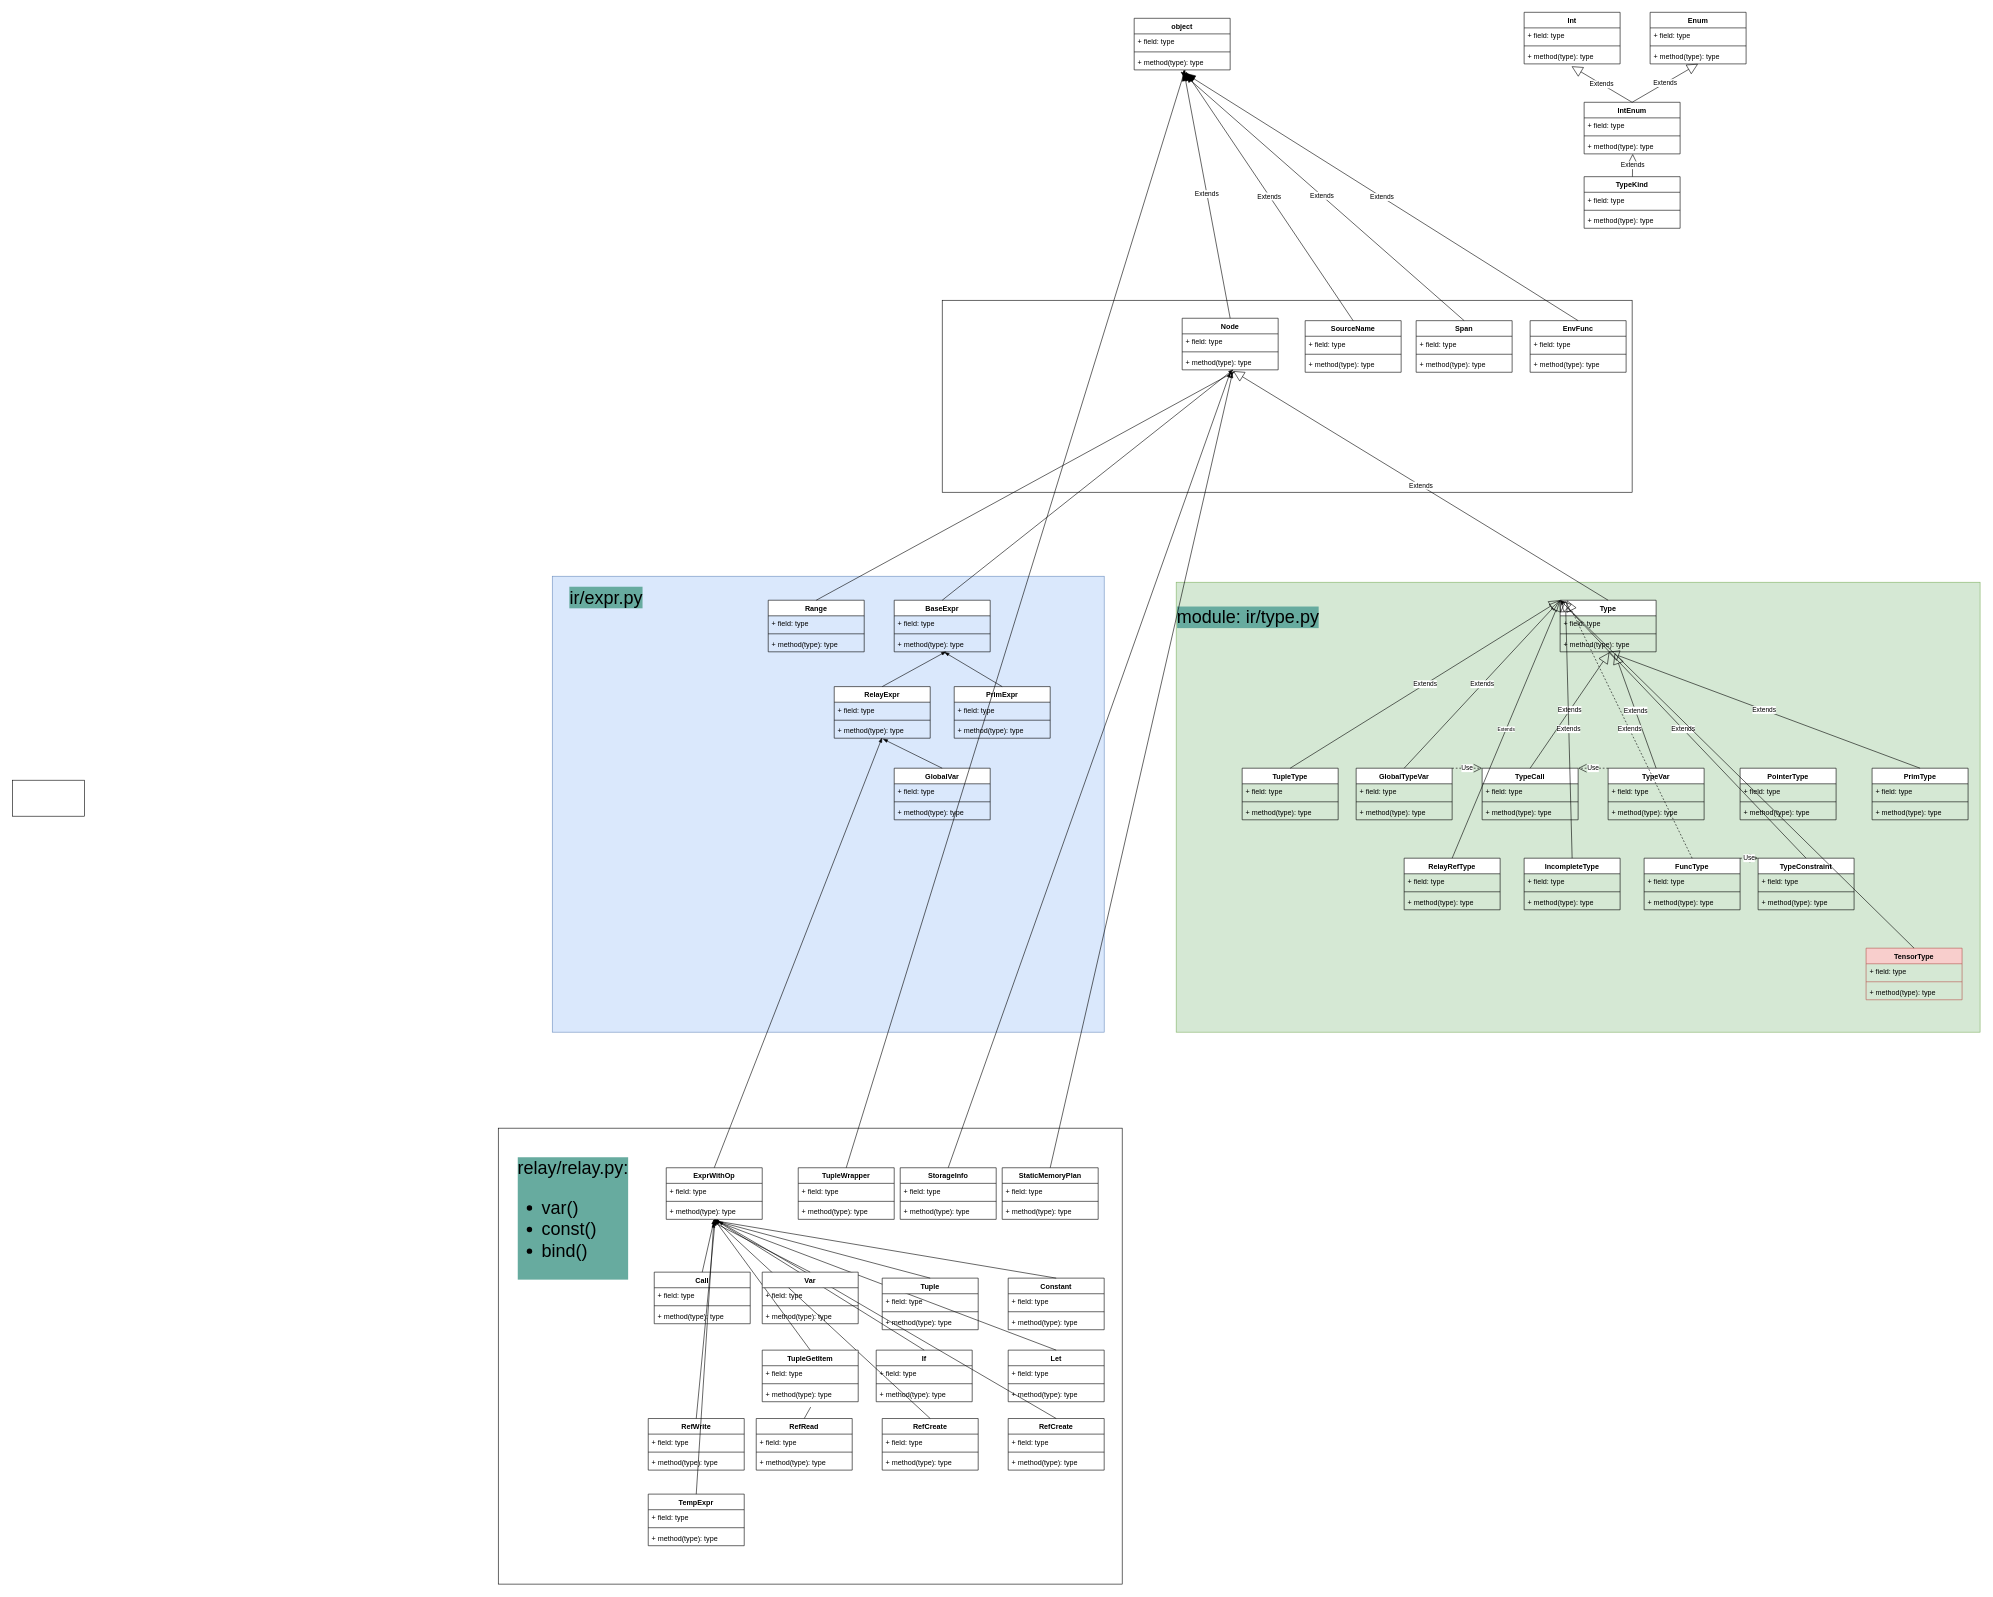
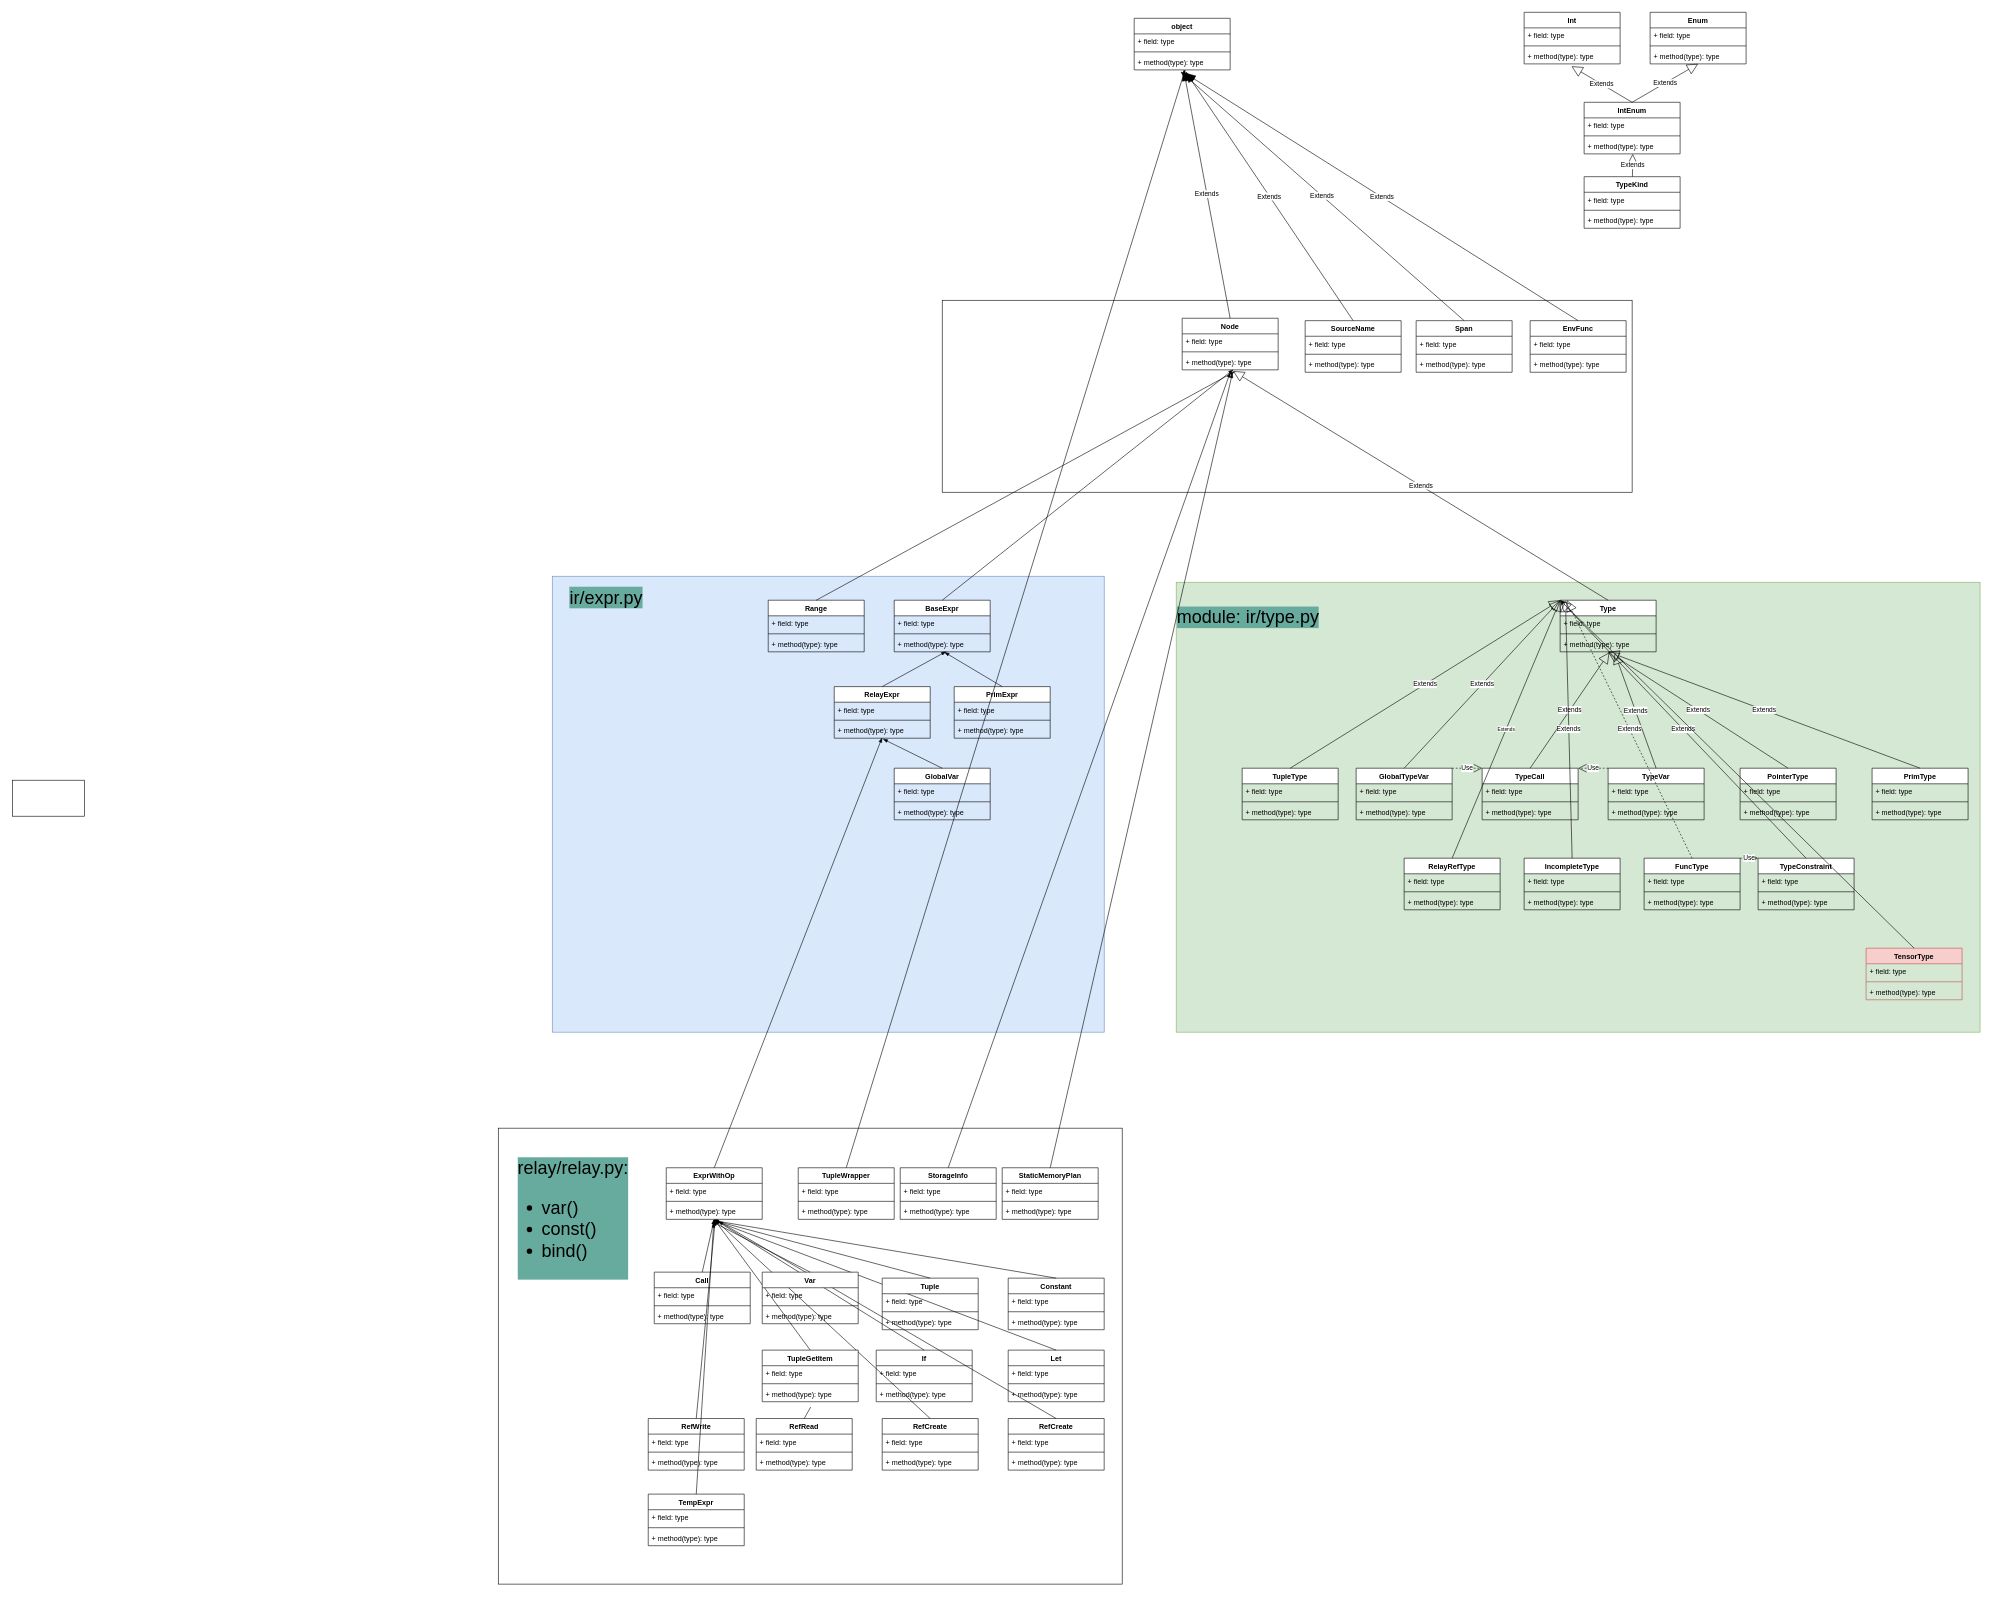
+ <mxCell id="52" value="Extends" style="endArrow=block;endSize=16;endFill=0;html=1;rounded=0;entryX=0.5;entryY=1;entryDx=0;entryDy=0;exitX=0.5;exitY=0;exitDx=0;exitDy=0;" edge="1" parent="1" source="44" target="15"><mxGeometry width="160" relative="1" as="geometry"><mxPoint x="3210" y="1290" as="sourcePoint" /><mxPoint x="3120" y="1226" as="targetPoint" /></mxGeometry></mxCell>
